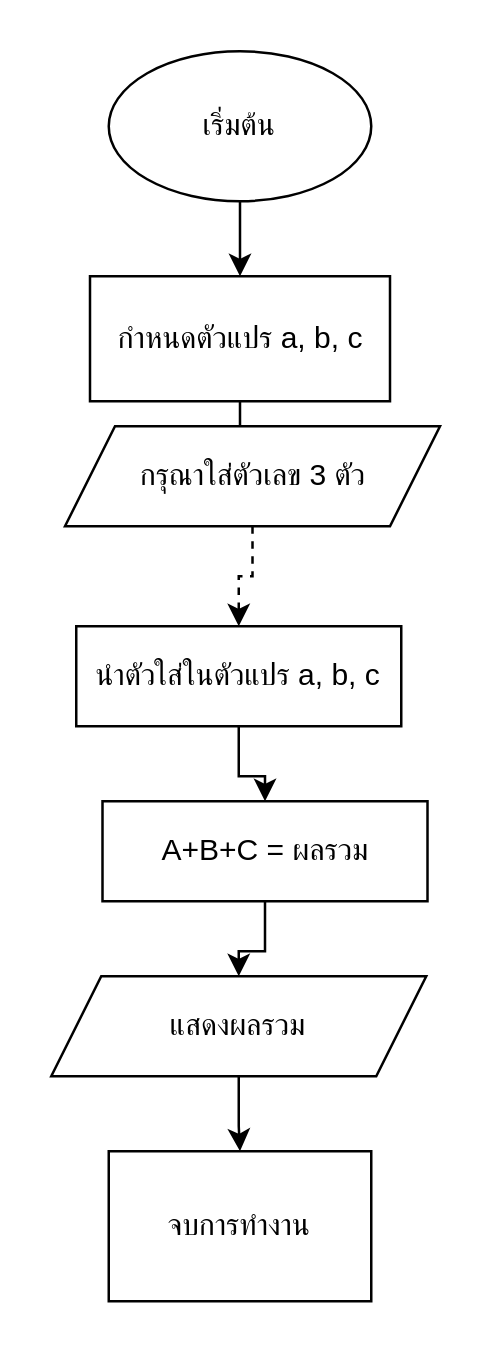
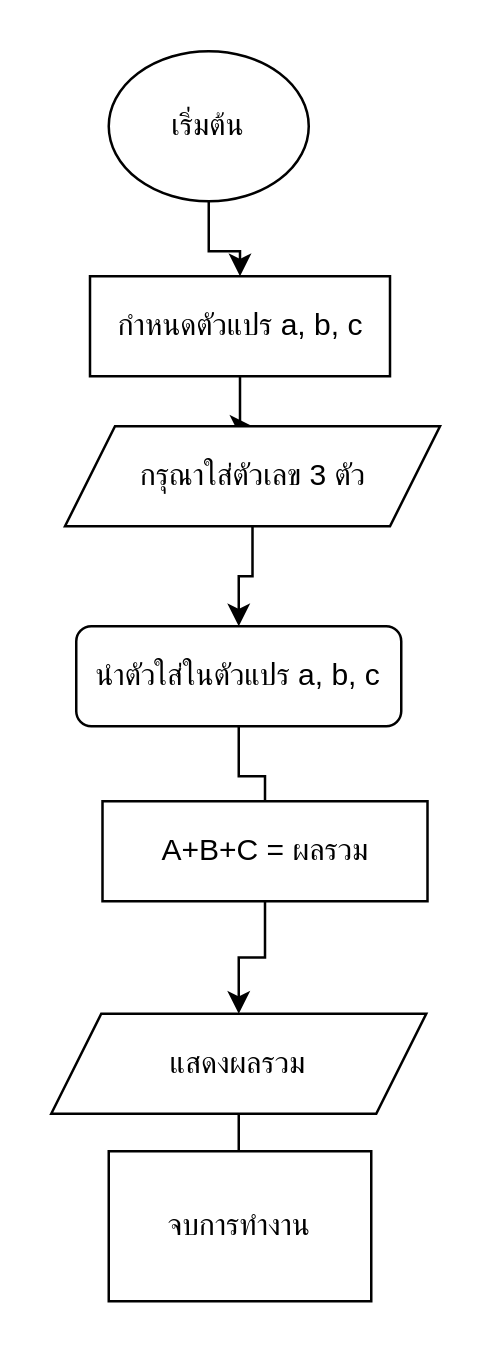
- <mxCell id="3" value="เริ่มต้น" style="ellipse;whiteSpace=wrap;html=1;" vertex="1" parent="1"><mxGeometry x="43" y="20" width="105" height="60" as="geometry" /></mxCell>
+ <mxCell id="3" value="เริ่มต้น" style="ellipse;whiteSpace=wrap;html=1;" vertex="1" parent="1"><mxGeometry x="43" y="20" width="80" height="60" as="geometry" /></mxCell>
- <mxCell id="5" value="กำหนดตัวแปร a, b, c" style="rounded=0;whiteSpace=wrap;html=1;" vertex="1" parent="1"><mxGeometry x="35.5" y="110" width="120" height="50" as="geometry" /></mxCell>
+ <mxCell id="5" value="กำหนดตัวแปร a, b, c" style="rounded=0;whiteSpace=wrap;html=1;" vertex="1" parent="1"><mxGeometry x="35.5" y="110" width="120" height="40" as="geometry" /></mxCell>
- <mxCell id="6" style="edgeStyle=orthogonalEdgeStyle;rounded=0;orthogonalLoop=1;jettySize=auto;html=1;entryX=0.5;entryY=0;entryDx=0;entryDy=0;dashed=1;" edge="1" parent="1" source="7" target="9"><mxGeometry relative="1" as="geometry" /></mxCell>
+ <mxCell id="6" style="edgeStyle=orthogonalEdgeStyle;rounded=0;orthogonalLoop=1;jettySize=auto;html=1;entryX=0.5;entryY=0;entryDx=0;entryDy=0;" edge="1" parent="1" source="7" target="9"><mxGeometry relative="1" as="geometry" /></mxCell>
- <mxCell id="9" value="นำตัวใส่ในตัวแปร a, b, c" style="rounded=0;whiteSpace=wrap;html=1;" vertex="1" parent="1"><mxGeometry x="30" y="250" width="130" height="40" as="geometry" /></mxCell>
+ <mxCell id="9" value="นำตัวใส่ในตัวแปร a, b, c" style="whiteSpace=wrap;html=1;rounded=1;" vertex="1" parent="1"><mxGeometry x="30" y="250" width="130" height="40" as="geometry" /></mxCell>
- <mxCell id="8" style="edgeStyle=orthogonalEdgeStyle;rounded=0;orthogonalLoop=1;jettySize=auto;html=1;entryX=0.5;entryY=0;entryDx=0;entryDy=0;" edge="1" parent="1" source="9" target="11"><mxGeometry relative="1" as="geometry" /></mxCell>
+ <mxCell id="8" style="edgeStyle=orthogonalEdgeStyle;rounded=0;orthogonalLoop=1;jettySize=auto;html=1;entryX=0.5;entryY=0;entryDx=0;entryDy=0;endArrow=none;" edge="1" parent="1" source="9" target="11"><mxGeometry relative="1" as="geometry" /></mxCell>
- <mxCell id="13" value="แสดงผลรวม" style="shape=parallelogram;perimeter=parallelogramPerimeter;whiteSpace=wrap;html=1;fixedSize=1;" vertex="1" parent="1"><mxGeometry x="20" y="390" width="150" height="40" as="geometry" /></mxCell>
+ <mxCell id="13" value="แสดงผลรวม" style="shape=parallelogram;perimeter=parallelogramPerimeter;whiteSpace=wrap;html=1;fixedSize=1;" vertex="1" parent="1"><mxGeometry x="20" y="405" width="150" height="40" as="geometry" /></mxCell>
